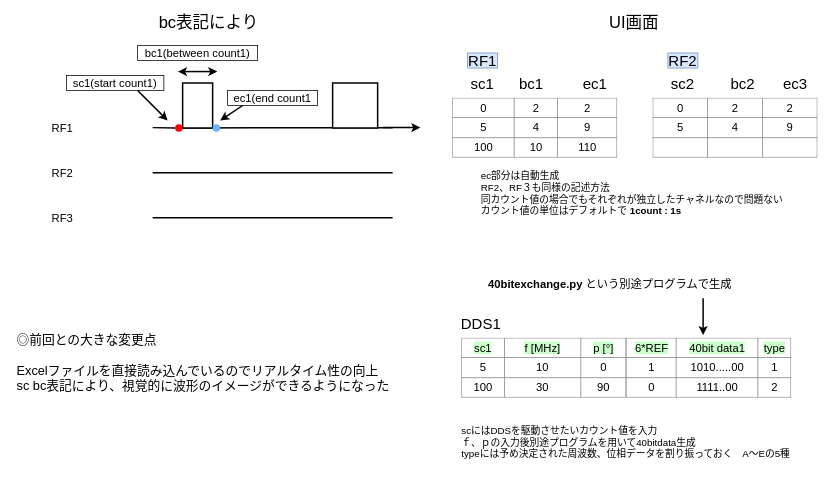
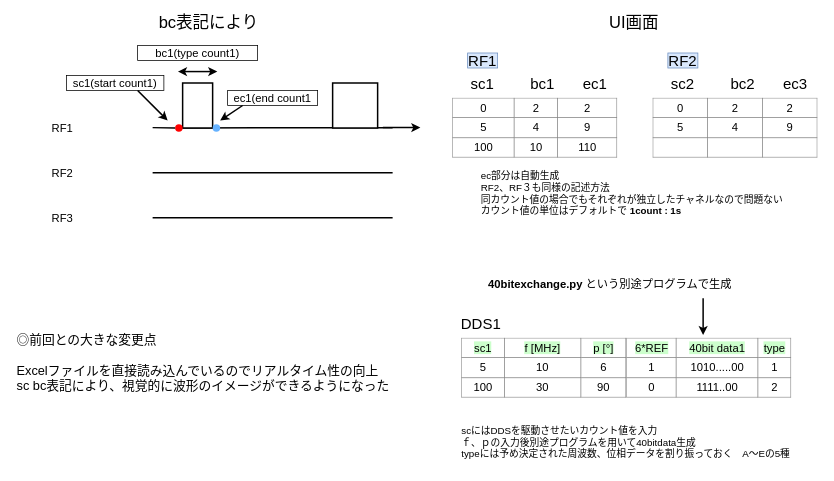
- <mxCell id="37" value="bc1(between count1)" style="text;html=1;strokeColor=#000000;fillColor=none;align=center;verticalAlign=middle;whiteSpace=wrap;rounded=0;fontSize=15;" parent="23" vertex="1"><mxGeometry x="120" y="40" width="160" height="20" as="geometry" /></mxCell>
+ <mxCell id="37" value="bc1(type count1)" style="text;html=1;strokeColor=#000000;fillColor=none;align=center;verticalAlign=middle;whiteSpace=wrap;rounded=0;fontSize=15;" parent="23" vertex="1"><mxGeometry x="120" y="40" width="160" height="20" as="geometry" /></mxCell>
- <mxCell id="4" value="bc1" style="text;html=1;strokeColor=none;fillColor=none;align=center;verticalAlign=middle;whiteSpace=wrap;rounded=0;fontSize=20;" parent="1" vertex="1"><mxGeometry x="688" y="100" width="40" height="20" as="geometry" /></mxCell>
+ <mxCell id="4" value="bc1" style="text;html=1;strokeColor=none;fillColor=none;align=center;verticalAlign=middle;whiteSpace=wrap;rounded=0;fontSize=20;" parent="1" vertex="1"><mxGeometry x="703" y="100" width="40" height="20" as="geometry" /></mxCell>
- <mxCell id="15" value="&lt;table border=&quot;1&quot; width=&quot;100%&quot; style=&quot;width: 100% ; height: 100% ; border-collapse: collapse&quot;&gt;&lt;tbody&gt;&lt;tr&gt;&lt;td align=&quot;center&quot;&gt;&lt;span style=&quot;background-color: rgb(204 , 255 , 204)&quot;&gt;sc1&lt;/span&gt;&lt;/td&gt;&lt;td align=&quot;center&quot;&gt;&lt;span style=&quot;background-color: rgb(204 , 255 , 204)&quot;&gt;f [MHz]&lt;/span&gt;&lt;/td&gt;&lt;td align=&quot;center&quot;&gt;&lt;span style=&quot;background-color: rgb(204 , 255 , 204)&quot;&gt;p [°]&lt;/span&gt;&lt;/td&gt;&lt;/tr&gt;&lt;tr&gt;&lt;td align=&quot;center&quot;&gt;5&lt;/td&gt;&lt;td align=&quot;center&quot;&gt;10&lt;/td&gt;&lt;td align=&quot;center&quot;&gt;0&lt;/td&gt;&lt;/tr&gt;&lt;tr&gt;&lt;td align=&quot;center&quot;&gt;100&lt;/td&gt;&lt;td align=&quot;center&quot;&gt;30&lt;/td&gt;&lt;td align=&quot;center&quot;&gt;90&lt;/td&gt;&lt;/tr&gt;&lt;/tbody&gt;&lt;/table&gt;" style="text;html=1;strokeColor=none;fillColor=none;overflow=fill;fontSize=15;" parent="14" vertex="1"><mxGeometry width="220" height="80" as="geometry" /></mxCell>
+ <mxCell id="15" value="&lt;table border=&quot;1&quot; width=&quot;100%&quot; style=&quot;width: 100% ; height: 100% ; border-collapse: collapse&quot;&gt;&lt;tbody&gt;&lt;tr&gt;&lt;td align=&quot;center&quot;&gt;&lt;span style=&quot;background-color: rgb(204 , 255 , 204)&quot;&gt;sc1&lt;/span&gt;&lt;/td&gt;&lt;td align=&quot;center&quot;&gt;&lt;span style=&quot;background-color: rgb(204 , 255 , 204)&quot;&gt;f [MHz]&lt;/span&gt;&lt;/td&gt;&lt;td align=&quot;center&quot;&gt;&lt;span style=&quot;background-color: rgb(204 , 255 , 204)&quot;&gt;p [°]&lt;/span&gt;&lt;/td&gt;&lt;/tr&gt;&lt;tr&gt;&lt;td align=&quot;center&quot;&gt;5&lt;/td&gt;&lt;td align=&quot;center&quot;&gt;10&lt;/td&gt;&lt;td align=&quot;center&quot;&gt;6&lt;/td&gt;&lt;/tr&gt;&lt;tr&gt;&lt;td align=&quot;center&quot;&gt;100&lt;/td&gt;&lt;td align=&quot;center&quot;&gt;30&lt;/td&gt;&lt;td align=&quot;center&quot;&gt;90&lt;/td&gt;&lt;/tr&gt;&lt;/tbody&gt;&lt;/table&gt;" style="text;html=1;strokeColor=none;fillColor=none;overflow=fill;fontSize=15;" parent="14" vertex="1"><mxGeometry width="220" height="80" as="geometry" /></mxCell>
